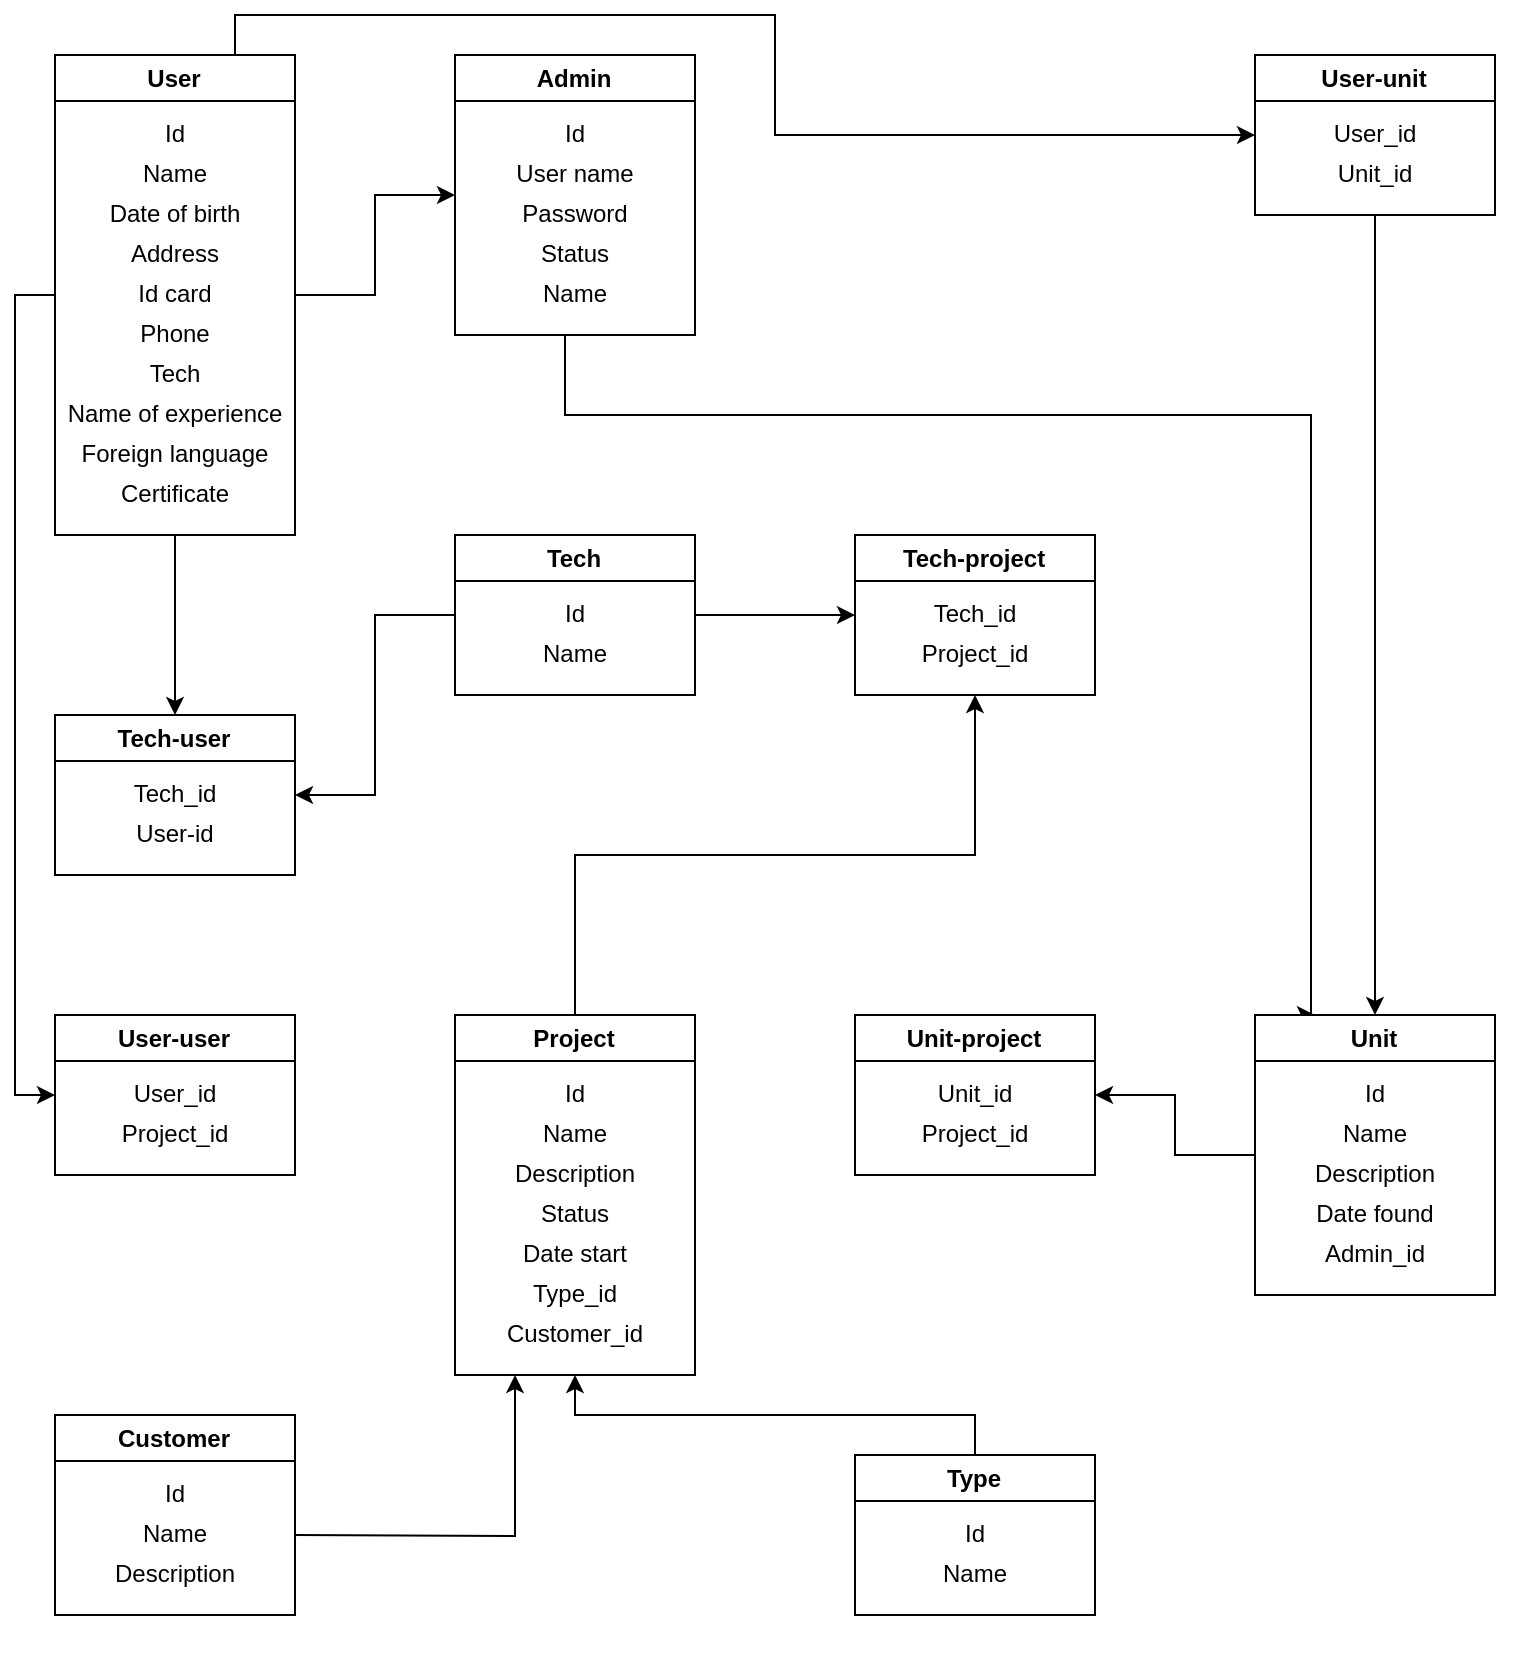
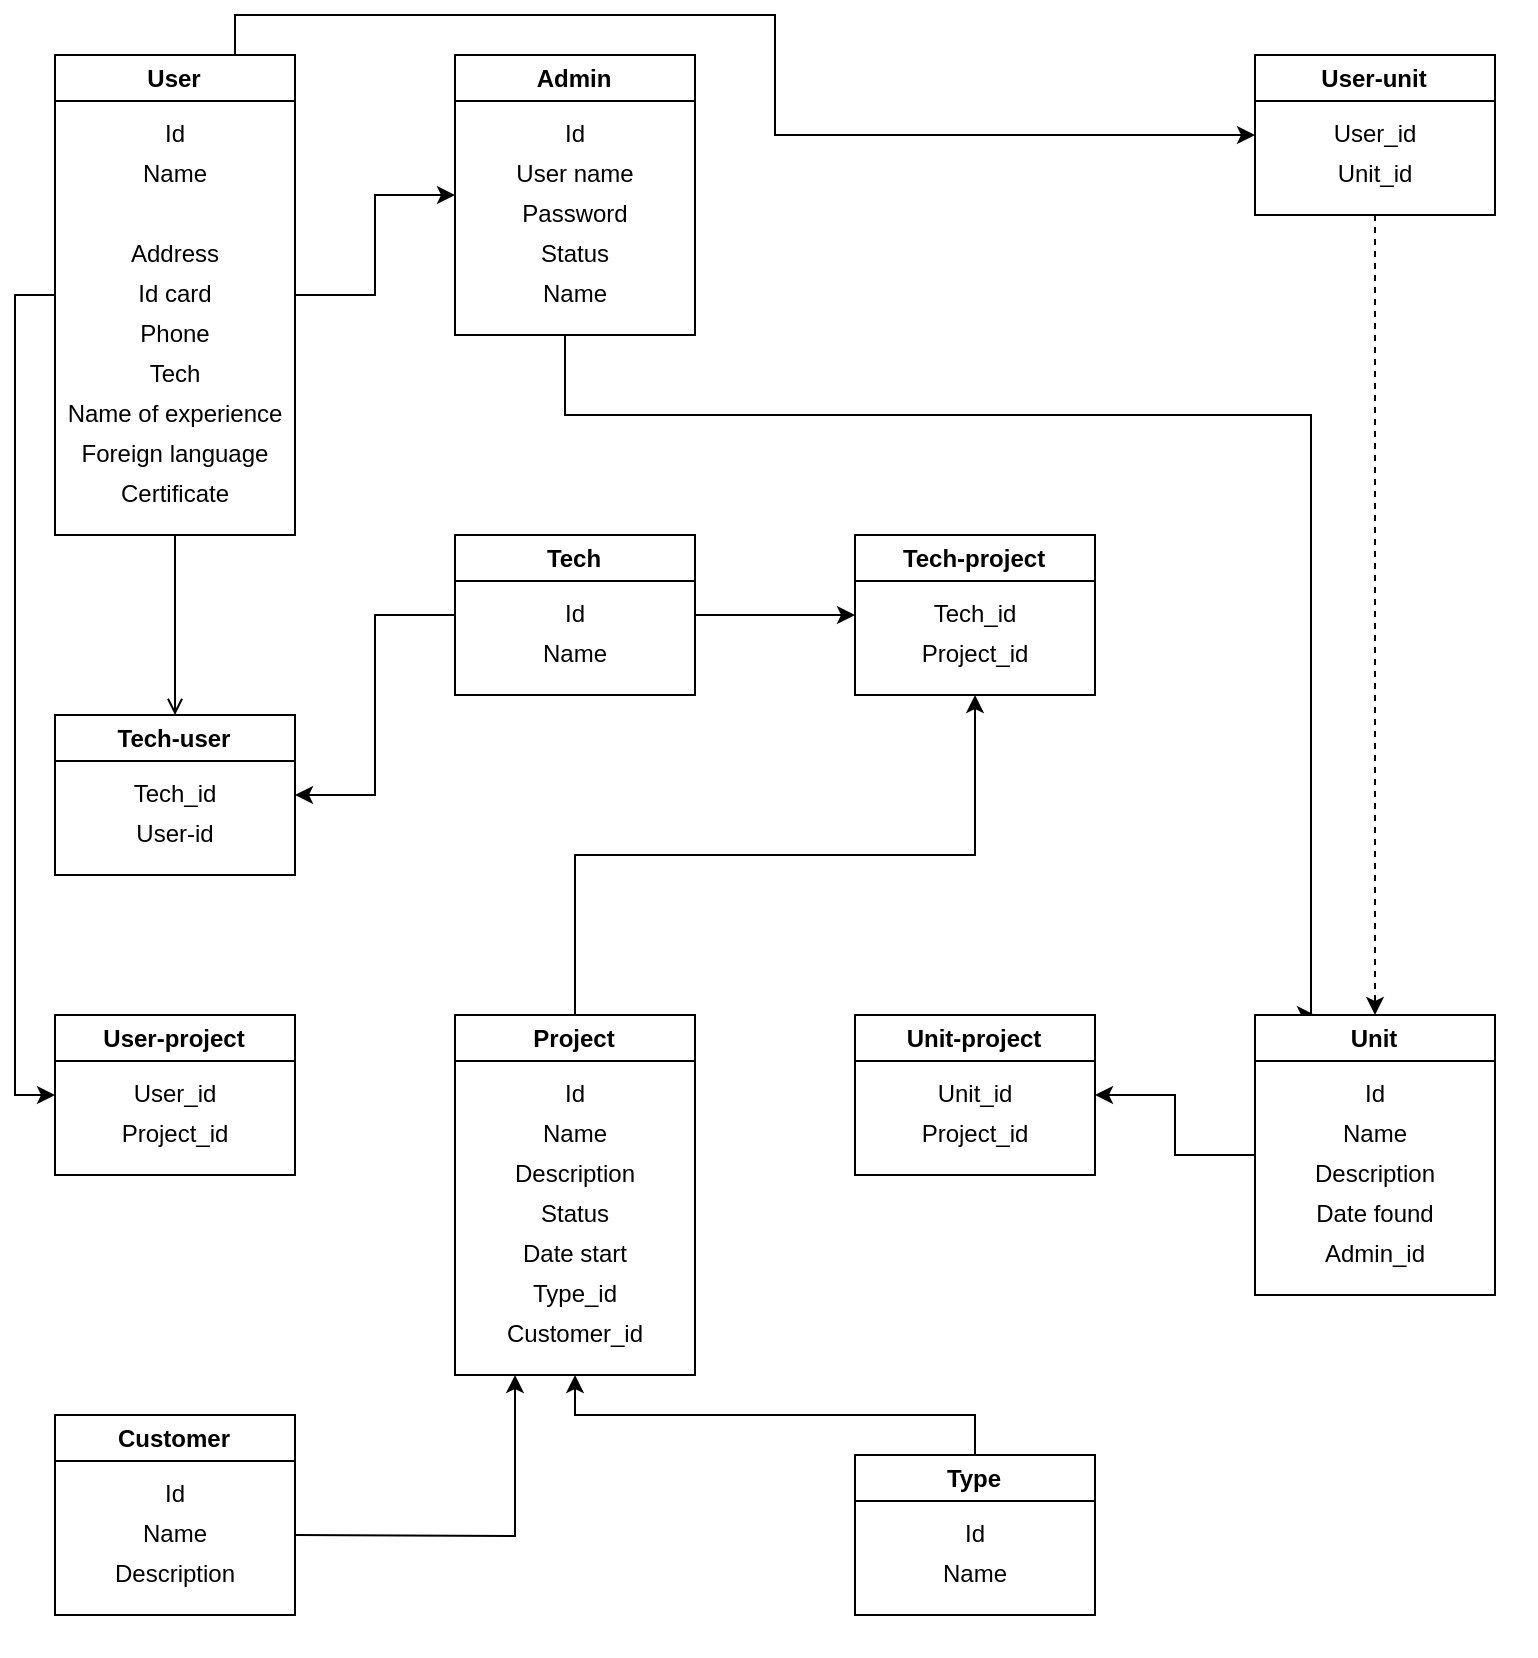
- <mxCell id="9" value="Date of birth" style="text;html=1;align=center;verticalAlign=middle;resizable=0;points=[];autosize=1;strokeColor=none;" vertex="1" parent="6"><mxGeometry x="20" y="70" width="80" height="20" as="geometry" /></mxCell>
- <mxCell id="66" style="edgeStyle=orthogonalEdgeStyle;rounded=0;orthogonalLoop=1;jettySize=auto;html=1;exitX=0.5;exitY=1;exitDx=0;exitDy=0;entryX=0.5;entryY=0;entryDx=0;entryDy=0;" edge="1" parent="1" source="67" target="60"><mxGeometry relative="1" as="geometry" /></mxCell>
+ <mxCell id="66" style="edgeStyle=orthogonalEdgeStyle;rounded=0;orthogonalLoop=1;jettySize=auto;html=1;exitX=0.5;exitY=1;exitDx=0;exitDy=0;entryX=0.5;entryY=0;entryDx=0;entryDy=0;dashed=1;" edge="1" parent="1" source="67" target="60"><mxGeometry relative="1" as="geometry" /></mxCell>
- <mxCell id="4" style="edgeStyle=orthogonalEdgeStyle;rounded=0;orthogonalLoop=1;jettySize=auto;html=1;exitX=0.5;exitY=1;exitDx=0;exitDy=0;" edge="1" parent="1" source="6" target="29"><mxGeometry relative="1" as="geometry" /></mxCell>
+ <mxCell id="4" style="edgeStyle=orthogonalEdgeStyle;rounded=0;orthogonalLoop=1;jettySize=auto;html=1;exitX=0.5;exitY=1;exitDx=0;exitDy=0;endArrow=open;" edge="1" parent="1" source="6" target="29"><mxGeometry relative="1" as="geometry" /></mxCell>
- <mxCell id="44" value="User-user" style="swimlane;" vertex="1" parent="1"><mxGeometry x="20" y="500" width="120" height="80" as="geometry" /></mxCell>
+ <mxCell id="44" value="User-project" style="swimlane;" vertex="1" parent="1"><mxGeometry x="20" y="500" width="120" height="80" as="geometry" /></mxCell>
